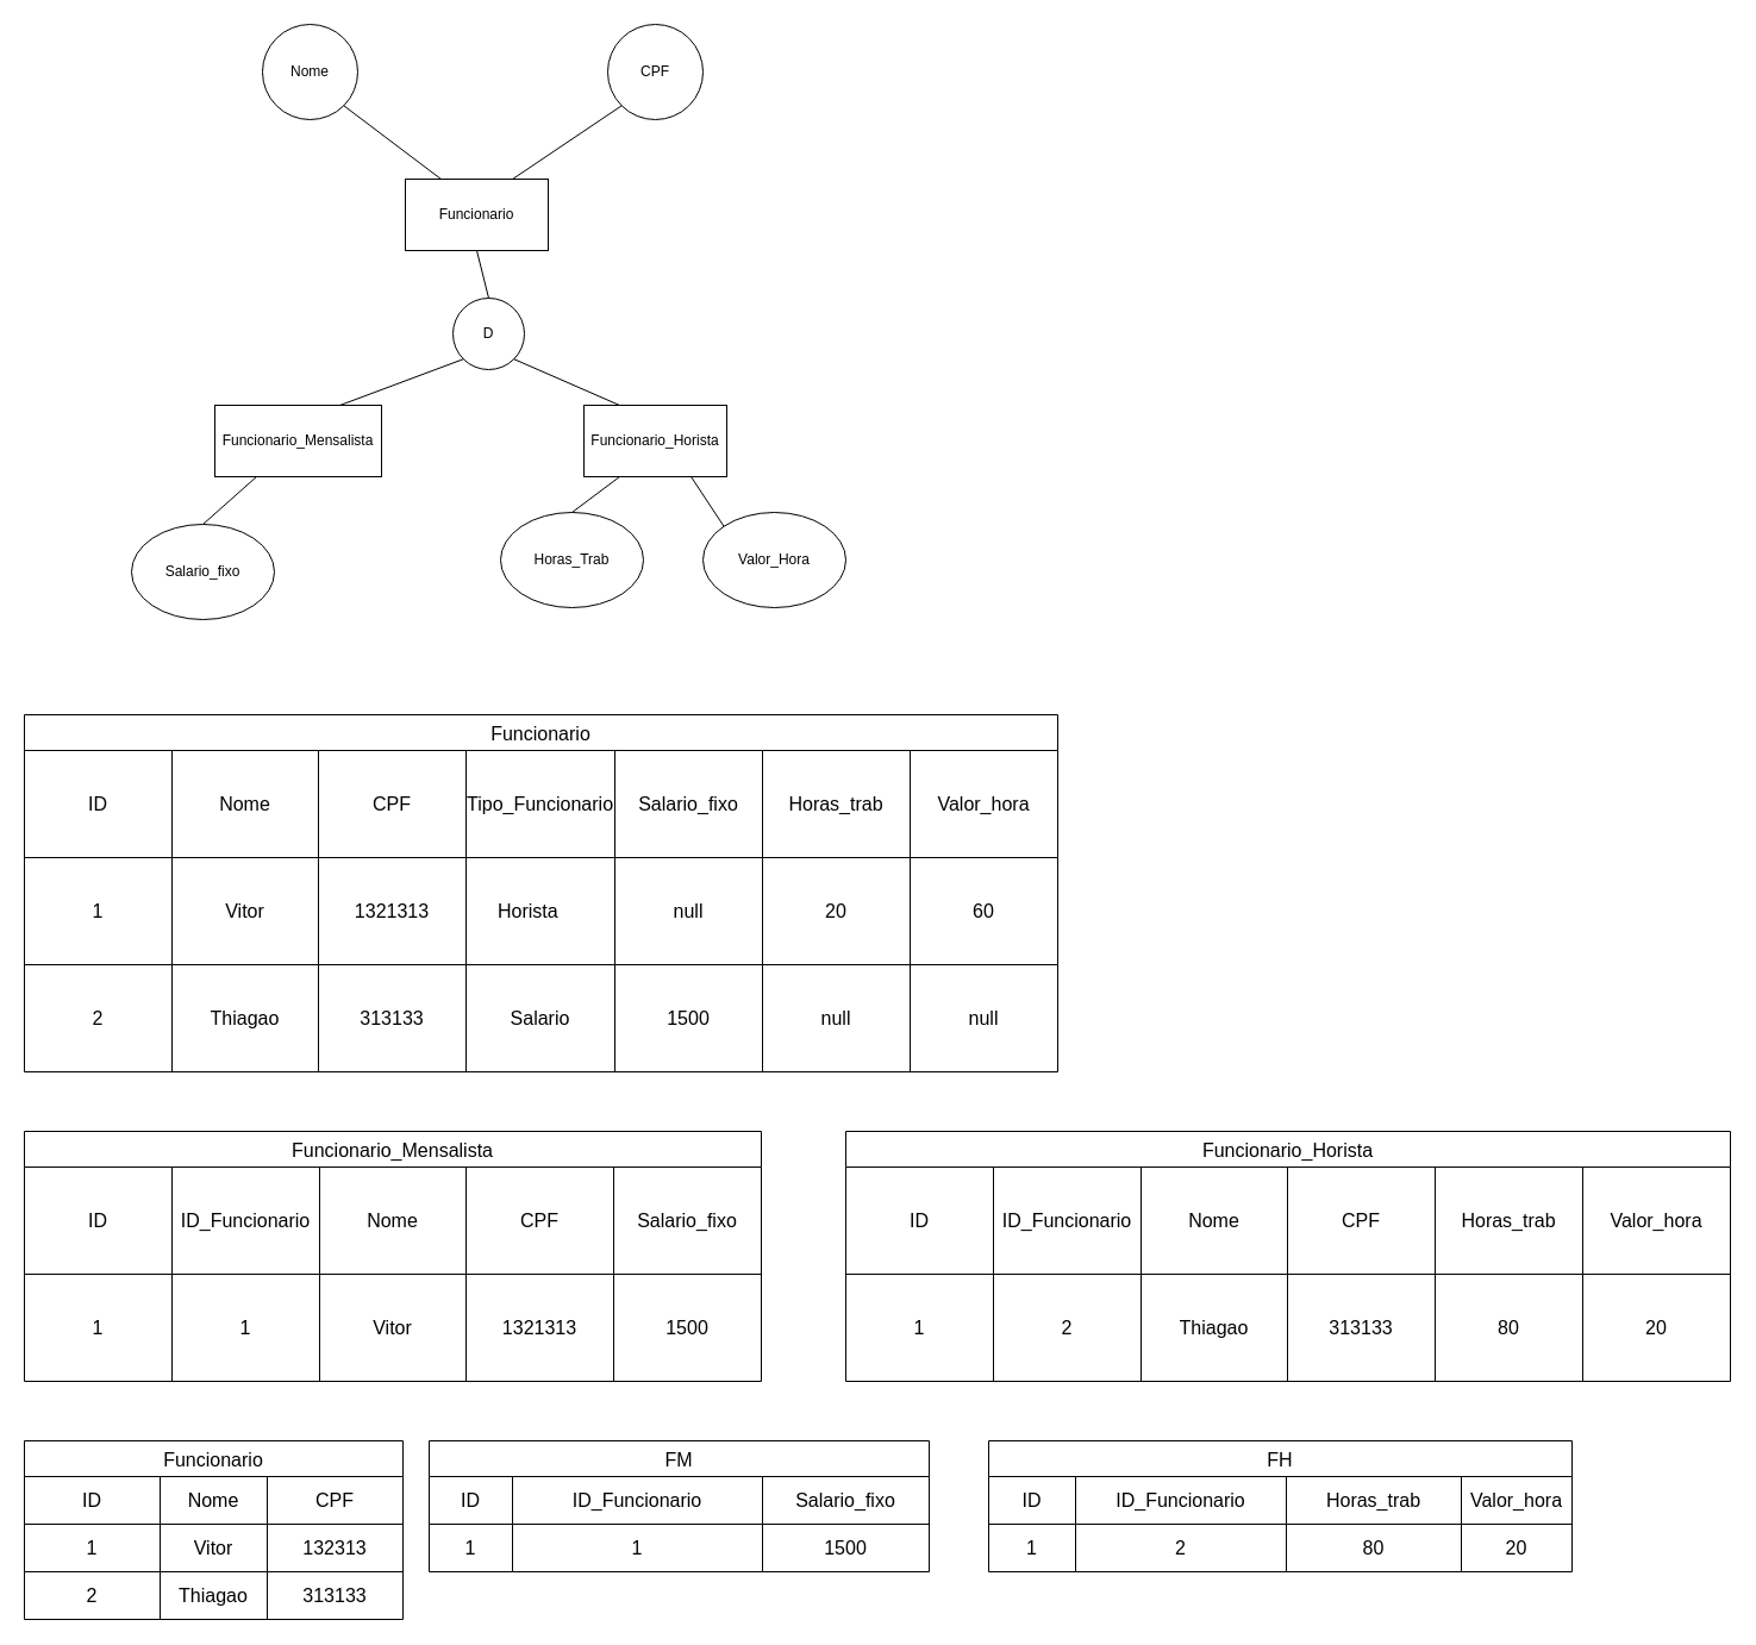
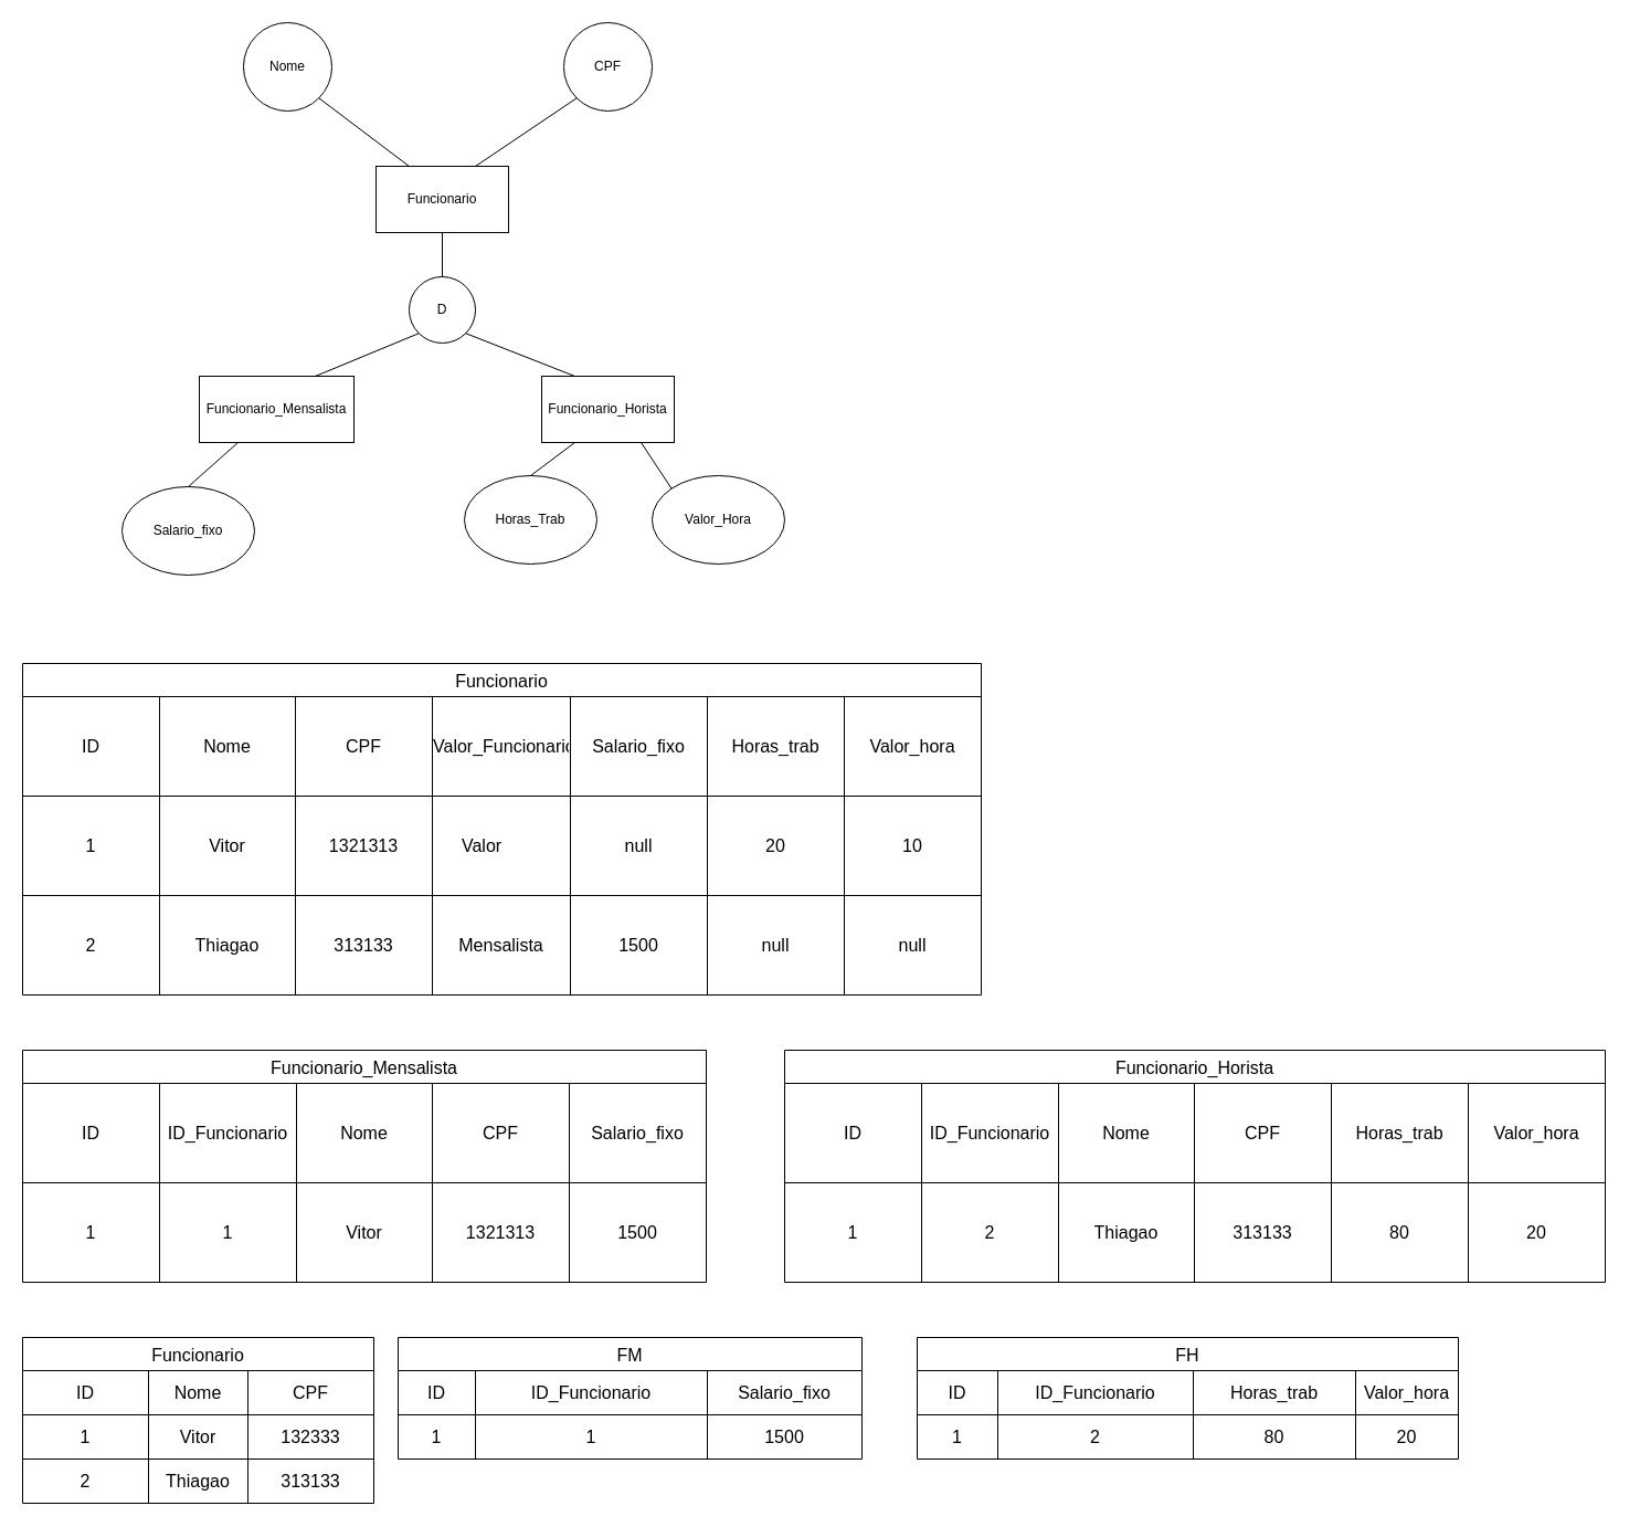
- <mxCell id="7" value="D" style="ellipse;whiteSpace=wrap;html=1;aspect=fixed;" vertex="1" parent="1"><mxGeometry x="380" y="250" width="60" height="60" as="geometry" /></mxCell>
+ <mxCell id="7" value="D" style="ellipse;whiteSpace=wrap;html=1;aspect=fixed;" vertex="1" parent="1"><mxGeometry x="370" y="250" width="60" height="60" as="geometry" /></mxCell>
- <mxCell id="24" value="Tipo_Funcionario" style="shape=partialRectangle;html=1;whiteSpace=wrap;connectable=0;strokeColor=inherit;overflow=hidden;fillColor=none;top=0;left=0;bottom=0;right=0;pointerEvents=1;fontSize=16;" vertex="1" parent="20"><mxGeometry x="371" width="125" height="90" as="geometry"><mxRectangle width="125" height="90" as="alternateBounds" /></mxGeometry></mxCell>
+ <mxCell id="24" value="Valor_Funcionario" style="shape=partialRectangle;html=1;whiteSpace=wrap;connectable=0;strokeColor=inherit;overflow=hidden;fillColor=none;top=0;left=0;bottom=0;right=0;pointerEvents=1;fontSize=16;" vertex="1" parent="20"><mxGeometry x="371" width="125" height="90" as="geometry"><mxRectangle width="125" height="90" as="alternateBounds" /></mxGeometry></mxCell>
- <mxCell id="32" value="Horista&lt;span style=&quot;white-space: pre;&quot;&gt;&#09;&lt;/span&gt;" style="shape=partialRectangle;html=1;whiteSpace=wrap;connectable=0;strokeColor=inherit;overflow=hidden;fillColor=none;top=0;left=0;bottom=0;right=0;pointerEvents=1;fontSize=16;" vertex="1" parent="28"><mxGeometry x="371" width="125" height="90" as="geometry"><mxRectangle width="125" height="90" as="alternateBounds" /></mxGeometry></mxCell>
+ <mxCell id="32" value="Valor&lt;span style=&quot;white-space: pre;&quot;&gt;&#09;&lt;/span&gt;" style="shape=partialRectangle;html=1;whiteSpace=wrap;connectable=0;strokeColor=inherit;overflow=hidden;fillColor=none;top=0;left=0;bottom=0;right=0;pointerEvents=1;fontSize=16;" vertex="1" parent="28"><mxGeometry x="371" width="125" height="90" as="geometry"><mxRectangle width="125" height="90" as="alternateBounds" /></mxGeometry></mxCell>
- <mxCell id="35" value="60" style="shape=partialRectangle;html=1;whiteSpace=wrap;connectable=0;strokeColor=inherit;overflow=hidden;fillColor=none;top=0;left=0;bottom=0;right=0;pointerEvents=1;fontSize=16;" vertex="1" parent="28"><mxGeometry x="744" width="124" height="90" as="geometry"><mxRectangle width="124" height="90" as="alternateBounds" /></mxGeometry></mxCell>
+ <mxCell id="35" value="10" style="shape=partialRectangle;html=1;whiteSpace=wrap;connectable=0;strokeColor=inherit;overflow=hidden;fillColor=none;top=0;left=0;bottom=0;right=0;pointerEvents=1;fontSize=16;" vertex="1" parent="28"><mxGeometry x="744" width="124" height="90" as="geometry"><mxRectangle width="124" height="90" as="alternateBounds" /></mxGeometry></mxCell>
- <mxCell id="40" value="Salario" style="shape=partialRectangle;html=1;whiteSpace=wrap;connectable=0;strokeColor=inherit;overflow=hidden;fillColor=none;top=0;left=0;bottom=0;right=0;pointerEvents=1;fontSize=16;" vertex="1" parent="36"><mxGeometry x="371" width="125" height="90" as="geometry"><mxRectangle width="125" height="90" as="alternateBounds" /></mxGeometry></mxCell>
+ <mxCell id="40" value="Mensalista" style="shape=partialRectangle;html=1;whiteSpace=wrap;connectable=0;strokeColor=inherit;overflow=hidden;fillColor=none;top=0;left=0;bottom=0;right=0;pointerEvents=1;fontSize=16;" vertex="1" parent="36"><mxGeometry x="371" width="125" height="90" as="geometry"><mxRectangle width="125" height="90" as="alternateBounds" /></mxGeometry></mxCell>
- <mxCell id="80" value="132313" style="shape=partialRectangle;html=1;whiteSpace=wrap;connectable=0;strokeColor=inherit;overflow=hidden;fillColor=none;top=0;left=0;bottom=0;right=0;pointerEvents=1;fontSize=16;" vertex="1" parent="77"><mxGeometry x="204" width="114" height="40" as="geometry"><mxRectangle width="114" height="40" as="alternateBounds" /></mxGeometry></mxCell>
+ <mxCell id="80" value="132333" style="shape=partialRectangle;html=1;whiteSpace=wrap;connectable=0;strokeColor=inherit;overflow=hidden;fillColor=none;top=0;left=0;bottom=0;right=0;pointerEvents=1;fontSize=16;" vertex="1" parent="77"><mxGeometry x="204" width="114" height="40" as="geometry"><mxRectangle width="114" height="40" as="alternateBounds" /></mxGeometry></mxCell>
